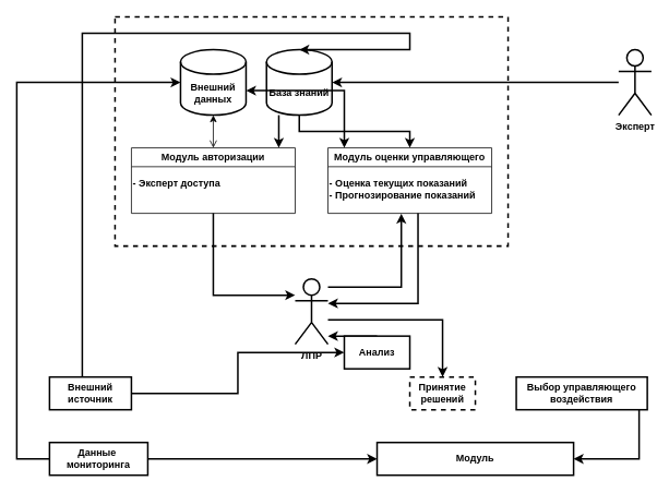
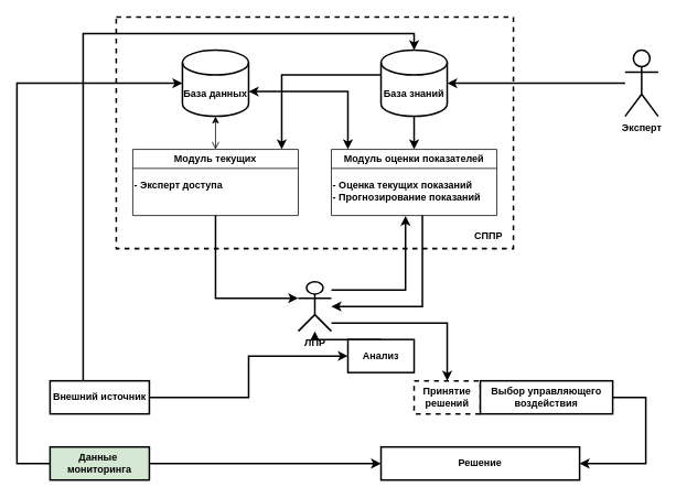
- <mxCell id="6" value="База знаний" style="shape=cylinder3;whiteSpace=wrap;html=1;boundedLbl=1;backgroundOutline=1;size=15;strokeWidth=2;fontStyle=1" vertex="1" parent="1"><mxGeometry x="325" y="60" width="80" height="80" as="geometry" /></mxCell>
+ <mxCell id="6" value="База знаний" style="shape=cylinder3;whiteSpace=wrap;html=1;boundedLbl=1;backgroundOutline=1;size=15;strokeWidth=2;fontStyle=1" vertex="1" parent="1"><mxGeometry x="460" y="60" width="80" height="80" as="geometry" /></mxCell>
- <mxCell id="4" value="Внешний данных" style="shape=cylinder3;whiteSpace=wrap;html=1;boundedLbl=1;backgroundOutline=1;size=15;strokeWidth=2;fontFamily=Helvetica;fontStyle=1" vertex="1" parent="1"><mxGeometry x="220" y="60" width="80" height="80" as="geometry" /></mxCell>
+ <mxCell id="4" value="База данных" style="shape=cylinder3;whiteSpace=wrap;html=1;boundedLbl=1;backgroundOutline=1;size=15;strokeWidth=2;fontFamily=Helvetica;fontStyle=1" vertex="1" parent="1"><mxGeometry x="220" y="60" width="80" height="80" as="geometry" /></mxCell>
- <mxCell id="9" value="Модуль авторизации" style="swimlane;whiteSpace=wrap;html=1;" vertex="1" parent="1"><mxGeometry x="160" y="180" width="200" height="80" as="geometry"><mxRectangle x="180" y="200" width="140" height="30" as="alternateBounds" /></mxGeometry></mxCell>
+ <mxCell id="9" value="Модуль текущих" style="swimlane;whiteSpace=wrap;html=1;" vertex="1" parent="1"><mxGeometry x="160" y="180" width="200" height="80" as="geometry"><mxRectangle x="180" y="200" width="140" height="30" as="alternateBounds" /></mxGeometry></mxCell>
- <mxCell id="11" value="Модуль оценки управляющего" style="swimlane;whiteSpace=wrap;html=1;" vertex="1" parent="1"><mxGeometry x="400" y="180" width="200" height="80" as="geometry" /></mxCell>
+ <mxCell id="11" value="Модуль оценки показателей" style="swimlane;whiteSpace=wrap;html=1;" vertex="1" parent="1"><mxGeometry x="400" y="180" width="200" height="80" as="geometry" /></mxCell>
+ <mxCell id="32" value="СППР" style="text;html=1;whiteSpace=wrap;strokeColor=none;fillColor=none;align=center;verticalAlign=middle;rounded=0;fontStyle=1" vertex="1" parent="1"><mxGeometry x="560" y="270" width="60" height="30" as="geometry" /></mxCell>
- <mxCell id="17" value="ЛПР" style="shape=umlActor;verticalLabelPosition=bottom;verticalAlign=top;html=1;outlineConnect=0;strokeWidth=2;fontStyle=1" vertex="1" parent="1"><mxGeometry x="360" y="340" width="40" height="80" as="geometry" /></mxCell>
+ <mxCell id="17" value="ЛПР" style="shape=umlActor;verticalLabelPosition=bottom;verticalAlign=top;html=1;outlineConnect=0;strokeWidth=2;fontStyle=1" vertex="1" parent="1"><mxGeometry x="360" y="340" width="40" height="60" as="geometry" /></mxCell>
- <mxCell id="25" value="Внешний источник" style="rounded=0;whiteSpace=wrap;html=1;strokeWidth=2;fontStyle=1" vertex="1" parent="1"><mxGeometry x="60" y="460" width="100" height="40" as="geometry" /></mxCell>
+ <mxCell id="25" value="Внешний источник" style="rounded=0;whiteSpace=wrap;html=1;strokeWidth=2;fontStyle=1" vertex="1" parent="1"><mxGeometry x="60" y="460" width="120" height="40" as="geometry" /></mxCell>
- <mxCell id="22" value="Выбор управляющего воздействия" style="rounded=0;whiteSpace=wrap;html=1;strokeWidth=2;fontStyle=1" vertex="1" parent="1"><mxGeometry x="630" y="460" width="160" height="40" as="geometry" /></mxCell>
+ <mxCell id="22" value="Выбор управляющего воздействия" style="rounded=0;whiteSpace=wrap;html=1;strokeWidth=2;fontStyle=1" vertex="1" parent="1"><mxGeometry x="580" y="460" width="160" height="40" as="geometry" /></mxCell>
- <mxCell id="29" value="Данные&amp;nbsp;&lt;div&gt;мониторинга&lt;/div&gt;" style="rounded=0;whiteSpace=wrap;html=1;strokeWidth=2;fontStyle=1" vertex="1" parent="1"><mxGeometry x="60" y="540" width="120" height="40" as="geometry" /></mxCell>
+ <mxCell id="29" value="Данные&amp;nbsp;&lt;div&gt;мониторинга&lt;/div&gt;" style="rounded=0;whiteSpace=wrap;html=1;strokeWidth=2;fontStyle=1;fillColor=#d5e8d4;" vertex="1" parent="1"><mxGeometry x="60" y="540" width="120" height="40" as="geometry" /></mxCell>
- <mxCell id="23" value="Модуль" style="rounded=0;whiteSpace=wrap;html=1;strokeWidth=2;fontStyle=1" vertex="1" parent="1"><mxGeometry x="460" y="540" width="240" height="40" as="geometry" /></mxCell>
+ <mxCell id="23" value="Решение" style="rounded=0;whiteSpace=wrap;html=1;strokeWidth=2;fontStyle=1" vertex="1" parent="1"><mxGeometry x="460" y="540" width="240" height="40" as="geometry" /></mxCell>
